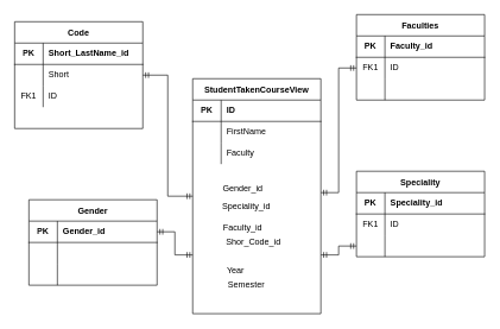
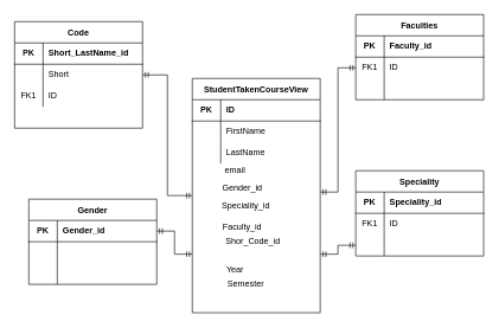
- <mxCell id="11" value="Faculty" style="shape=partialRectangle;html=1;whiteSpace=wrap;connectable=0;fillColor=none;top=0;left=0;bottom=0;right=0;align=left;spacingLeft=6;overflow=hidden;pointerEvents=1;" vertex="1" parent="9"><mxGeometry x="40" width="140" height="30" as="geometry"><mxRectangle width="140" height="30" as="alternateBounds" /></mxGeometry></mxCell>
+ <mxCell id="11" value="LastName" style="shape=partialRectangle;html=1;whiteSpace=wrap;connectable=0;fillColor=none;top=0;left=0;bottom=0;right=0;align=left;spacingLeft=6;overflow=hidden;pointerEvents=1;" vertex="1" parent="9"><mxGeometry x="40" width="140" height="30" as="geometry"><mxRectangle width="140" height="30" as="alternateBounds" /></mxGeometry></mxCell>
+ <mxCell id="12" value="email" style="text;html=1;align=center;verticalAlign=middle;resizable=0;points=[];autosize=1;strokeColor=none;fillColor=none;" vertex="1" parent="1"><mxGeometry x="310" y="230" width="40" height="20" as="geometry" /></mxCell>
